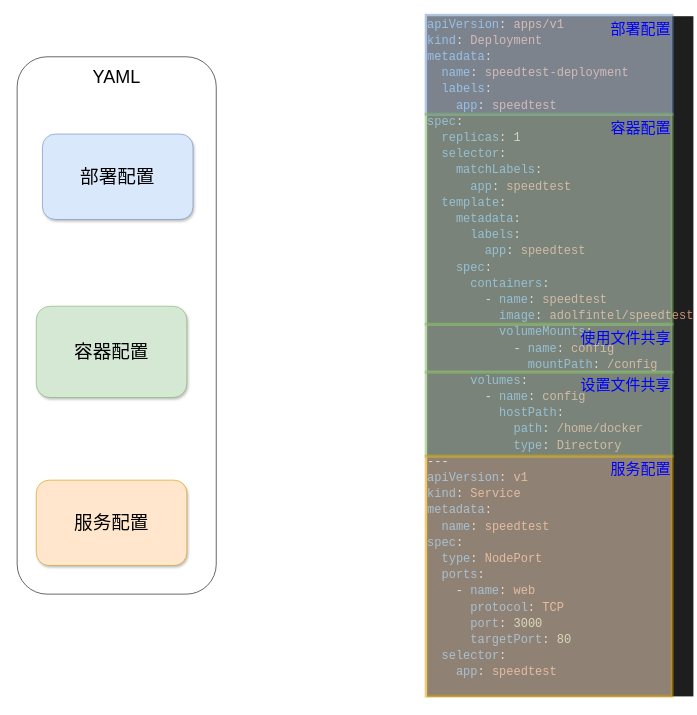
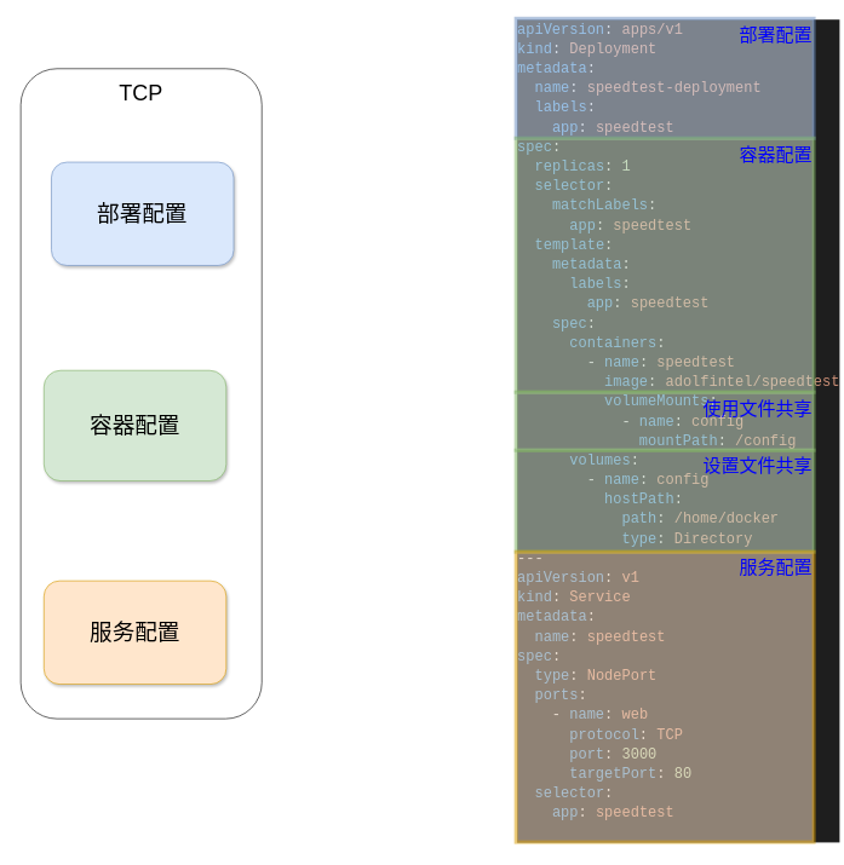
- <mxCell id="3" value="YAML" style="rounded=1;whiteSpace=wrap;html=1;verticalAlign=top;fontSize=30;align=center;horizontal=1;labelBorderColor=none;labelBackgroundColor=none;spacingBottom=0;spacingTop=10;" parent="2" vertex="1"><mxGeometry x="8.096" y="-15.82" width="331.904" height="895.82" as="geometry" /></mxCell>
+ <mxCell id="3" value="TCP" style="rounded=1;whiteSpace=wrap;html=1;verticalAlign=top;fontSize=30;align=center;horizontal=1;labelBorderColor=none;labelBackgroundColor=none;spacingBottom=0;spacingTop=10;" parent="2" vertex="1"><mxGeometry x="8.096" y="-15.82" width="331.904" height="895.82" as="geometry" /></mxCell>
